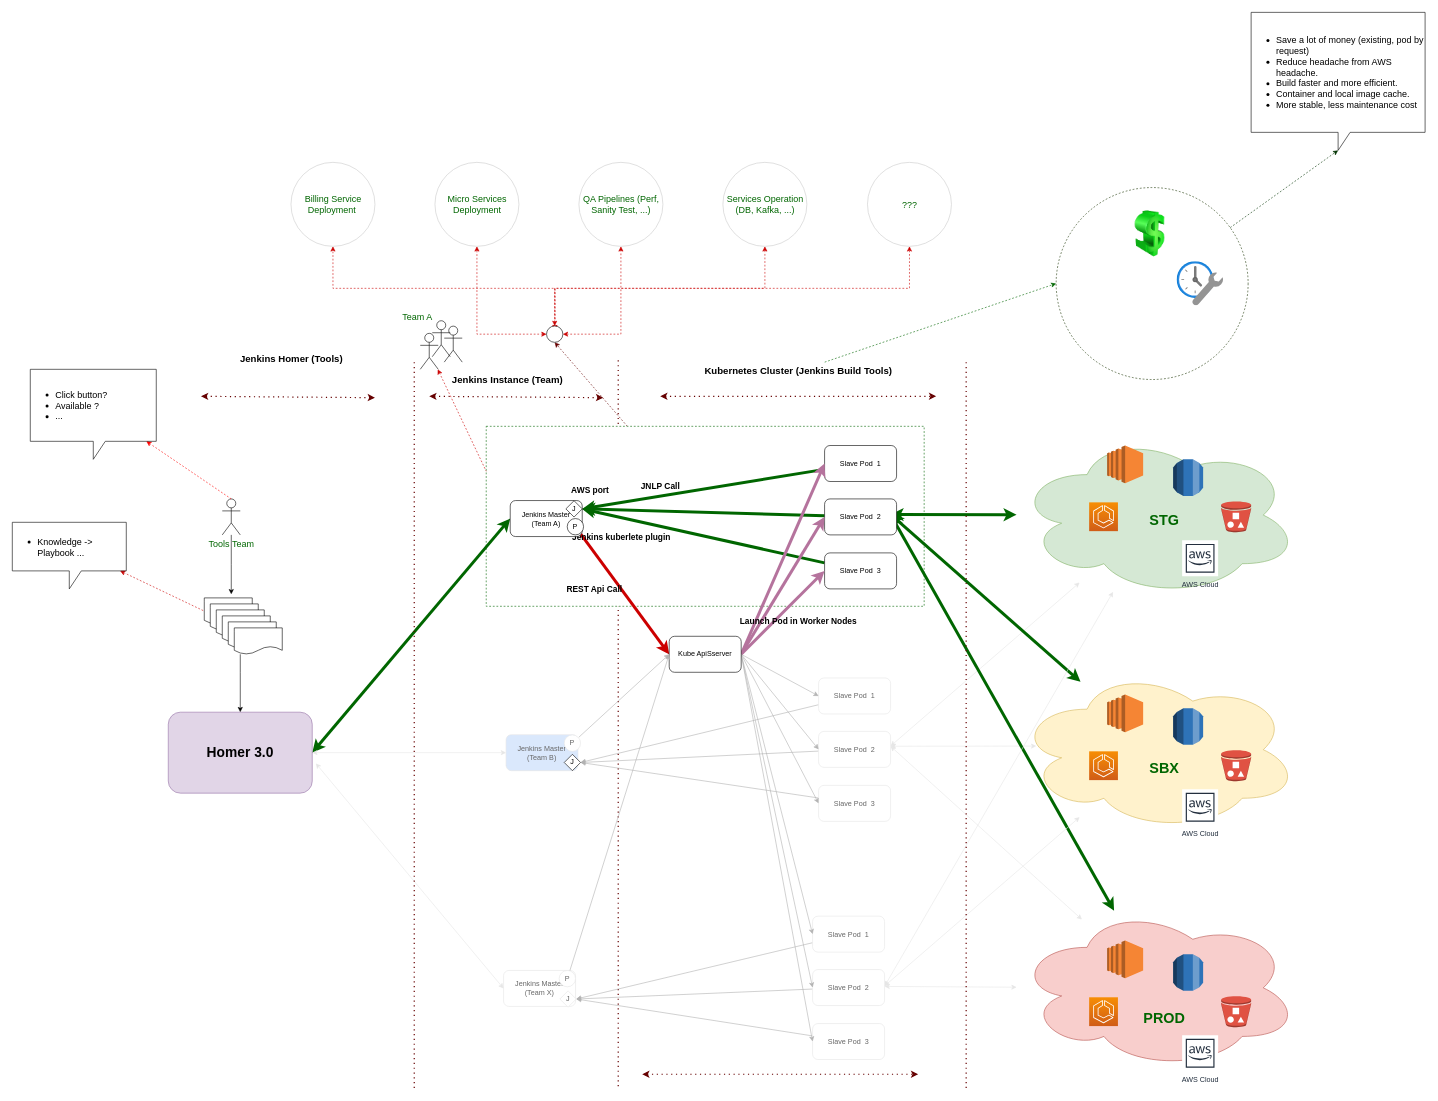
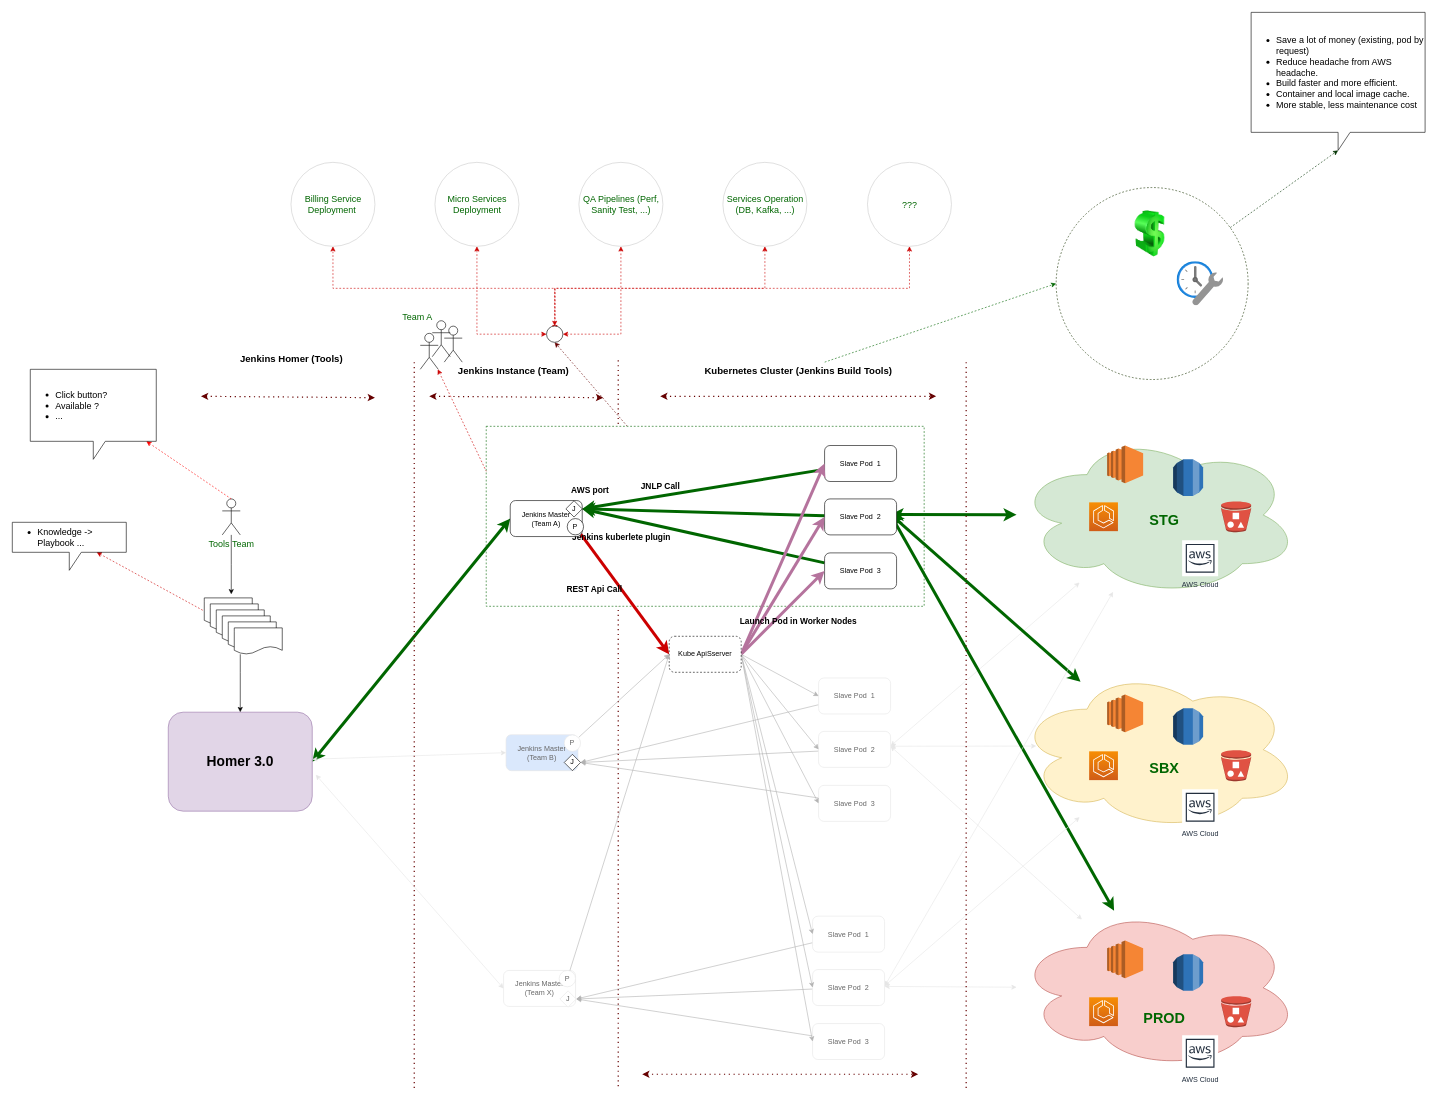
- <mxCell id="141" value="Jenkins Instance (Team)" style="text;html=1;align=center;verticalAlign=middle;resizable=0;points=[];autosize=1;strokeColor=none;fillColor=none;fontSize=16;fontStyle=1" vertex="1" parent="1"><mxGeometry x="740" y="618" width="210" height="30" as="geometry" /></mxCell>
+ <mxCell id="141" value="Jenkins Instance (Team)" style="text;html=1;align=center;verticalAlign=middle;resizable=0;points=[];autosize=1;strokeColor=none;fillColor=none;fontSize=16;fontStyle=1" vertex="1" parent="1"><mxGeometry x="750" y="603" width="210" height="30" as="geometry" /></mxCell>
- <mxCell id="72" value="&lt;ul&gt;&lt;li&gt;Knowledge -&amp;gt; Playbook ...&lt;/li&gt;&lt;/ul&gt;" style="shape=callout;whiteSpace=wrap;html=1;perimeter=calloutPerimeter;strokeColor=#000000;fontSize=15;fontColor=none;fillColor=none;align=left;" parent="1" vertex="1"><mxGeometry x="20" y="870" width="190" height="111" as="geometry" /></mxCell>
+ <mxCell id="72" value="&lt;ul&gt;&lt;li&gt;Knowledge -&amp;gt; Playbook ...&lt;/li&gt;&lt;/ul&gt;" style="shape=callout;whiteSpace=wrap;html=1;perimeter=calloutPerimeter;strokeColor=#000000;fontSize=15;fontColor=none;fillColor=none;align=left;" parent="1" vertex="1"><mxGeometry x="20" y="870" width="190" height="80" as="geometry" /></mxCell>
- <mxCell id="101" value="Kube ApiSserver" style="rounded=1;whiteSpace=wrap;html=1;" parent="1" vertex="1"><mxGeometry x="1115" y="1060" width="120" height="60" as="geometry" /></mxCell>
+ <mxCell id="101" value="Kube ApiSserver" style="rounded=1;whiteSpace=wrap;html=1;dashed=1;" parent="1" vertex="1"><mxGeometry x="1115" y="1060" width="120" height="60" as="geometry" /></mxCell>
- <mxCell id="11" value="Homer 3.0" style="rounded=1;whiteSpace=wrap;html=1;fillColor=#e1d5e7;strokeColor=#9673a6;fontSize=23;fontStyle=1" parent="1" vertex="1"><mxGeometry x="280" y="1186.5" width="240" height="135" as="geometry" /></mxCell>
+ <mxCell id="11" value="Homer 3.0" style="rounded=1;whiteSpace=wrap;html=1;fillColor=#e1d5e7;strokeColor=#9673a6;fontSize=23;fontStyle=1" parent="1" vertex="1"><mxGeometry x="280" y="1186.5" width="240" height="165" as="geometry" /></mxCell>
